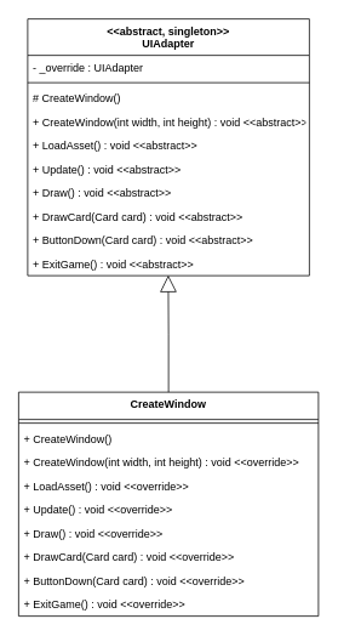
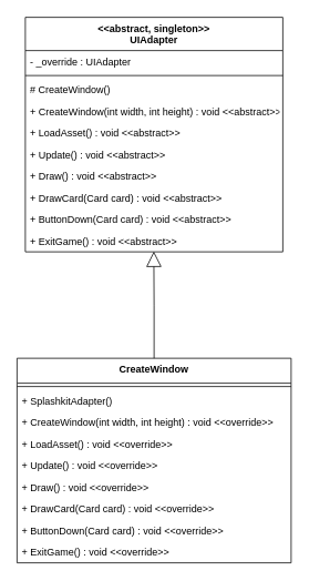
- <mxCell id="15" value="+ CreateWindow()" style="text;strokeColor=none;fillColor=none;align=left;verticalAlign=top;spacingLeft=4;spacingRight=4;overflow=hidden;rotatable=0;points=[[0,0.5],[1,0.5]];portConstraint=eastwest;" vertex="1" parent="13"><mxGeometry y="38" width="330" height="26" as="geometry" /></mxCell>
+ <mxCell id="15" value="+ SplashkitAdapter()" style="text;strokeColor=none;fillColor=none;align=left;verticalAlign=top;spacingLeft=4;spacingRight=4;overflow=hidden;rotatable=0;points=[[0,0.5],[1,0.5]];portConstraint=eastwest;" vertex="1" parent="13"><mxGeometry y="38" width="330" height="26" as="geometry" /></mxCell>
